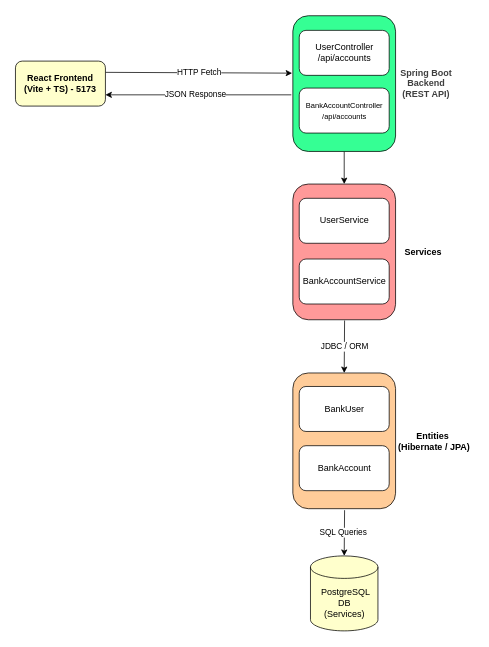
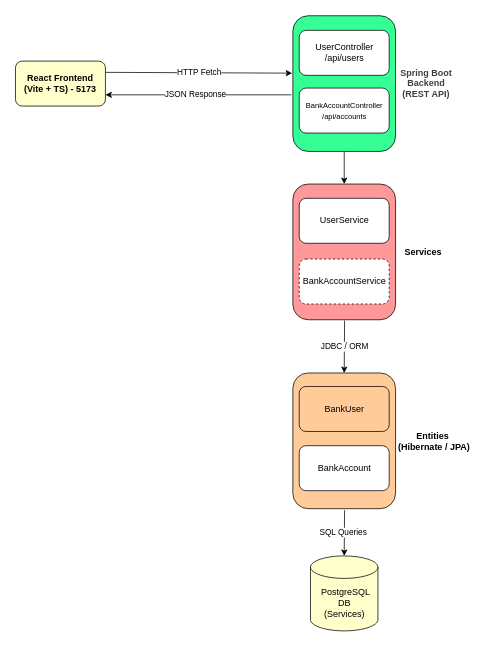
- <mxCell id="14" value="UserController&lt;div&gt;/api/accounts&lt;/div&gt;" style="rounded=1;whiteSpace=wrap;html=1;" vertex="1" parent="1"><mxGeometry x="398.5" y="40" width="120" height="60" as="geometry" /></mxCell>
+ <mxCell id="14" value="UserController&lt;div&gt;/api/users&lt;/div&gt;" style="rounded=1;whiteSpace=wrap;html=1;" vertex="1" parent="1"><mxGeometry x="398.5" y="40" width="120" height="60" as="geometry" /></mxCell>
- <mxCell id="19" value="&lt;font style=&quot;font-size: 12px;&quot;&gt;BankAccountService&lt;/font&gt;" style="rounded=1;whiteSpace=wrap;html=1;" vertex="1" parent="1"><mxGeometry x="398.5" y="345" width="120" height="60" as="geometry" /></mxCell>
+ <mxCell id="19" value="&lt;font style=&quot;font-size: 12px;&quot;&gt;BankAccountService&lt;/font&gt;" style="rounded=1;whiteSpace=wrap;html=1;dashed=1;" vertex="1" parent="1"><mxGeometry x="398.5" y="345" width="120" height="60" as="geometry" /></mxCell>
- <mxCell id="22" value="&lt;font style=&quot;font-size: 12px;&quot;&gt;BankUser&lt;/font&gt;" style="rounded=1;whiteSpace=wrap;html=1;" vertex="1" parent="1"><mxGeometry x="398.5" y="515" width="120" height="60" as="geometry" /></mxCell>
+ <mxCell id="22" value="&lt;font style=&quot;font-size: 12px;&quot;&gt;BankUser&lt;/font&gt;" style="rounded=1;whiteSpace=wrap;html=1;fillColor=#ffcc99;" vertex="1" parent="1"><mxGeometry x="398.5" y="515" width="120" height="60" as="geometry" /></mxCell>
